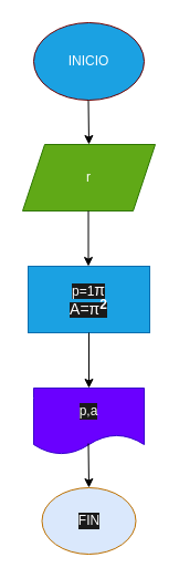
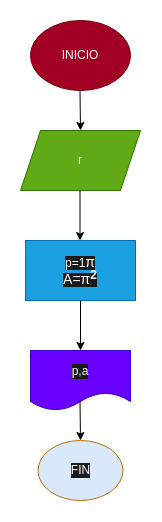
- <mxCell id="2" value="INICIO" style="ellipse;whiteSpace=wrap;html=1;fillColor=#1ba1e2;fontColor=#ffffff;strokeColor=#6F0000;" vertex="1" parent="1"><mxGeometry x="30" y="20" width="100" height="70" as="geometry" /></mxCell>
+ <mxCell id="2" value="INICIO" style="ellipse;whiteSpace=wrap;html=1;fillColor=#a20025;fontColor=#ffffff;strokeColor=#6F0000;" vertex="1" parent="1"><mxGeometry x="30" y="20" width="100" height="70" as="geometry" /></mxCell>
